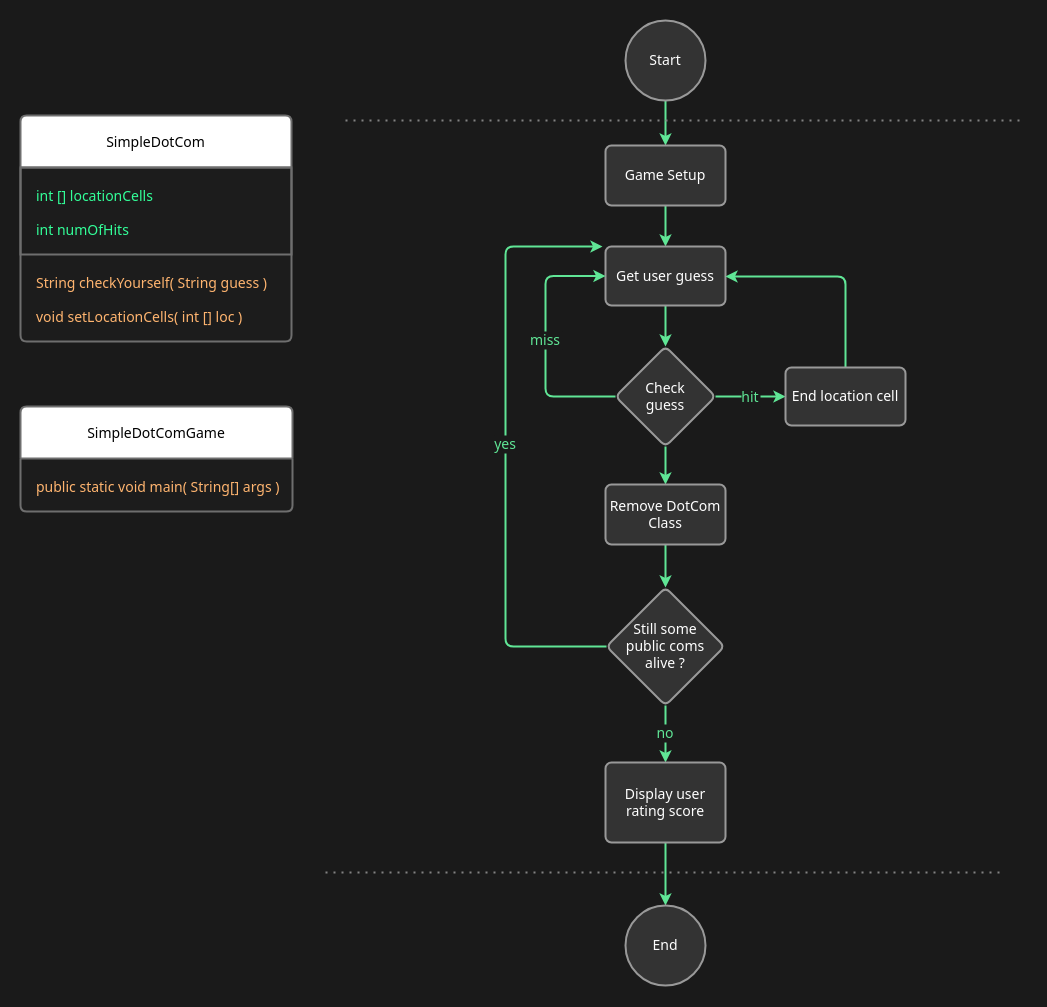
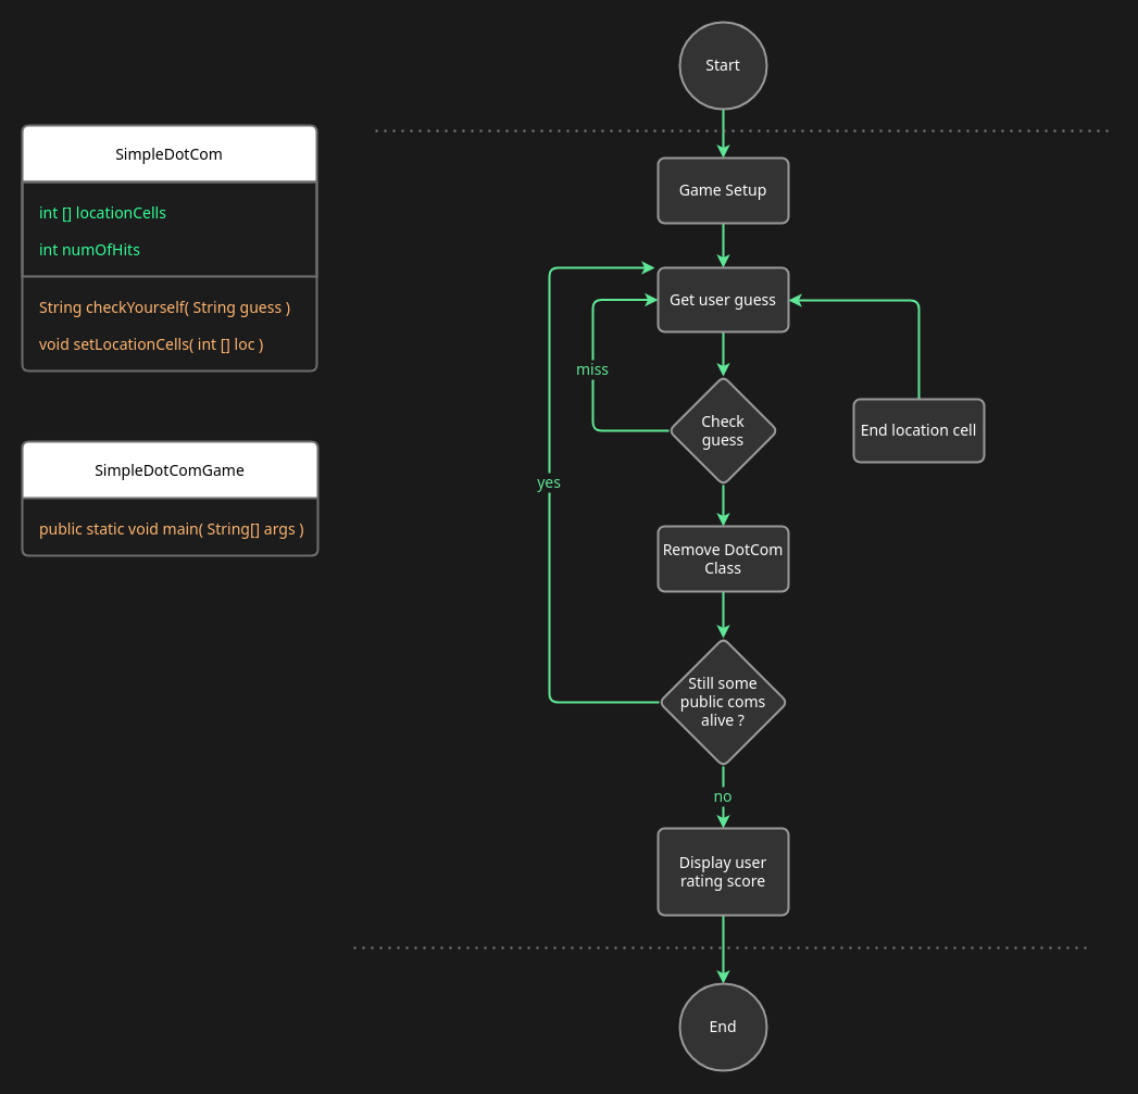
- <mxCell id="8" value="hit" style="edgeStyle=orthogonalEdgeStyle;curved=0;rounded=1;sketch=0;orthogonalLoop=1;jettySize=auto;strokeColor=#60E696;fillColor=#F694C1;fontColor=#60E696;strokeWidth=2;backgroundOutline=0;fontFamily=Segoe UI;fontSize=14;labelBackgroundColor=#1A1A1A;arcSize=16;perimeterSpacing=0;snapToPoint=1;spacing=8;" parent="1" source="11" target="13" edge="1"><mxGeometry relative="1" as="geometry" /></mxCell>
